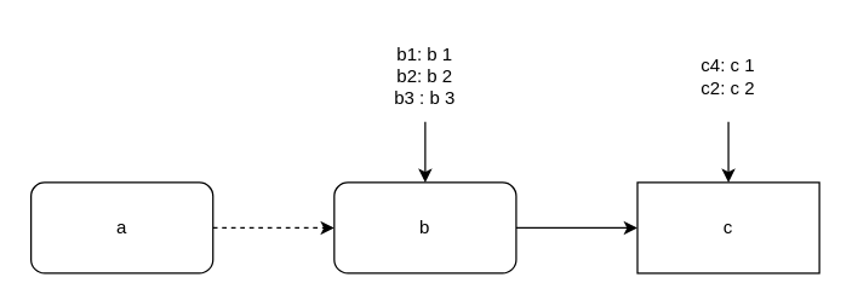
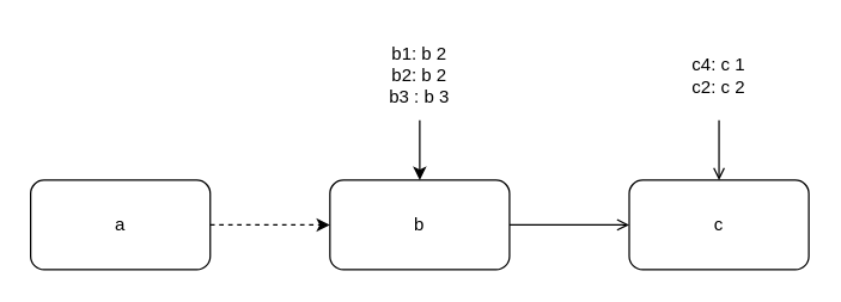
- <mxCell id="8" value="b1: b 1&lt;br&gt;b2: b 2&lt;br&gt;b3 : b 3" style="text;html=1;strokeColor=none;fillColor=none;align=center;verticalAlign=middle;whiteSpace=wrap;rounded=0;" vertex="1" parent="1"><mxGeometry x="240" y="20" width="80" height="60" as="geometry" /></mxCell>
+ <mxCell id="8" value="b1: b 2&lt;br&gt;b2: b 2&lt;br&gt;b3 : b 3" style="text;html=1;strokeColor=none;fillColor=none;align=center;verticalAlign=middle;whiteSpace=wrap;rounded=0;" vertex="1" parent="1"><mxGeometry x="240" y="20" width="80" height="60" as="geometry" /></mxCell>
- <mxCell id="9" value="" style="edgeStyle=orthogonalEdgeStyle;rounded=0;orthogonalLoop=1;jettySize=auto;html=1;" edge="1" parent="1" source="10" target="6"><mxGeometry relative="1" as="geometry" /></mxCell>
+ <mxCell id="9" value="" style="edgeStyle=orthogonalEdgeStyle;rounded=0;orthogonalLoop=1;jettySize=auto;html=1;endArrow=open;" edge="1" parent="1" source="10" target="6"><mxGeometry relative="1" as="geometry" /></mxCell>
- <mxCell id="4" value="" style="edgeStyle=orthogonalEdgeStyle;rounded=0;orthogonalLoop=1;jettySize=auto;html=1;" edge="1" parent="1" source="5" target="6"><mxGeometry relative="1" as="geometry" /></mxCell>
+ <mxCell id="4" value="" style="edgeStyle=orthogonalEdgeStyle;rounded=0;orthogonalLoop=1;jettySize=auto;html=1;endArrow=open;" edge="1" parent="1" source="5" target="6"><mxGeometry relative="1" as="geometry" /></mxCell>
- <mxCell id="6" value="c" style="whiteSpace=wrap;html=1;rounded=0;" vertex="1" parent="1"><mxGeometry x="420" y="120" width="120" height="60" as="geometry" /></mxCell>
+ <mxCell id="6" value="c" style="rounded=1;whiteSpace=wrap;html=1;" vertex="1" parent="1"><mxGeometry x="420" y="120" width="120" height="60" as="geometry" /></mxCell>
